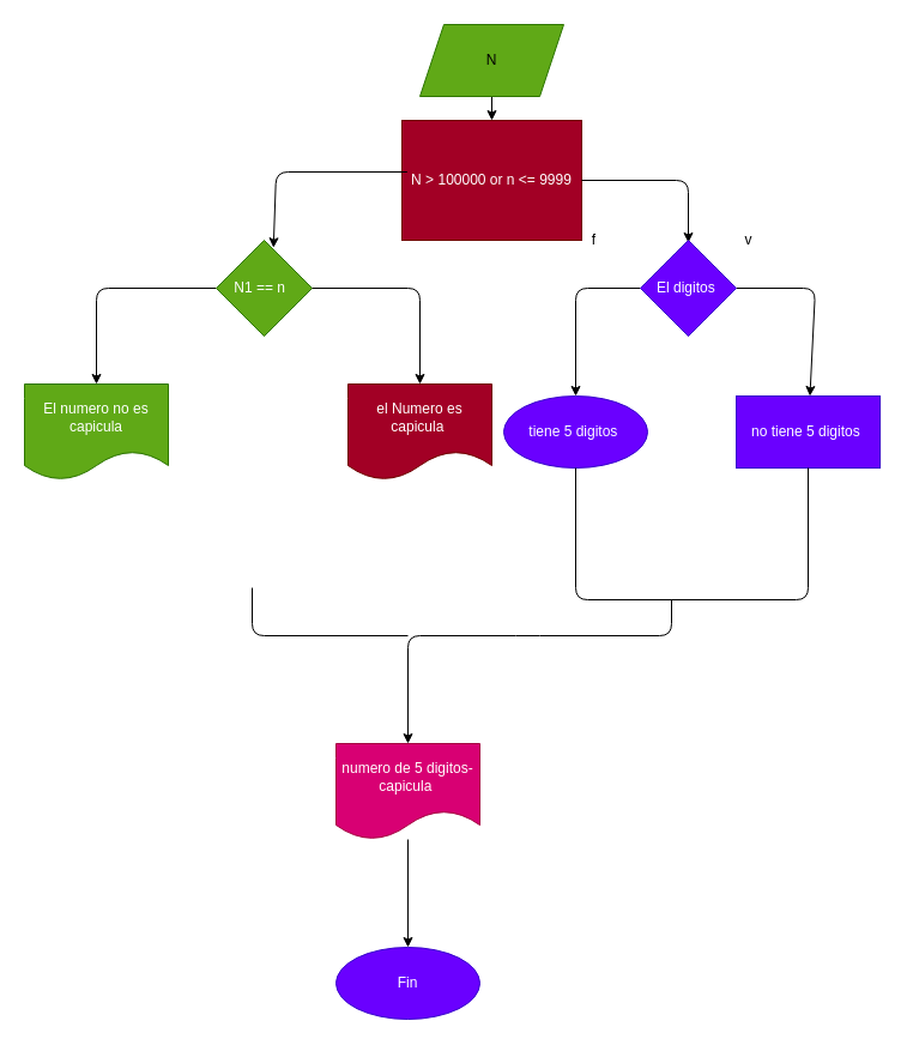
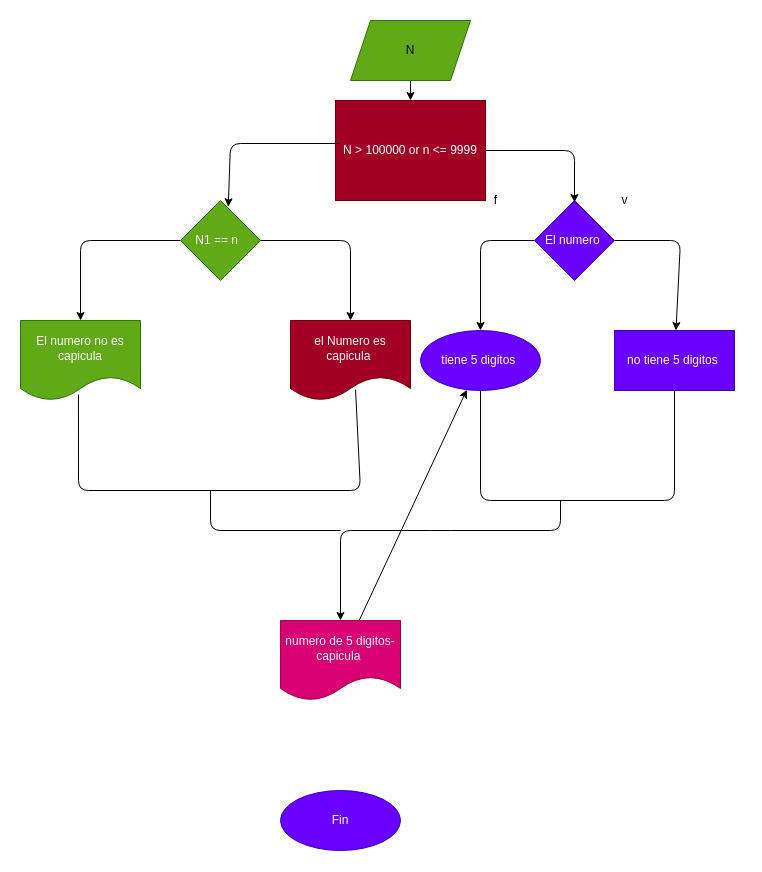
- <mxCell id="11" value="El digitos&amp;nbsp;" style="rhombus;whiteSpace=wrap;html=1;fontColor=#ffffff;fillColor=#6a00ff;strokeColor=#3700CC;" vertex="1" parent="1"><mxGeometry x="534" y="200" width="80" height="80" as="geometry" /></mxCell>
+ <mxCell id="11" value="El numero&amp;nbsp;" style="rhombus;whiteSpace=wrap;html=1;fontColor=#ffffff;fillColor=#6a00ff;strokeColor=#3700CC;" vertex="1" parent="1"><mxGeometry x="534" y="200" width="80" height="80" as="geometry" /></mxCell>
+ <mxCell id="23" value="" style="endArrow=none;html=1;fontColor=#FFFFFF;exitX=0.483;exitY=0.925;exitDx=0;exitDy=0;exitPerimeter=0;entryX=0.542;entryY=0.863;entryDx=0;entryDy=0;entryPerimeter=0;" edge="1" parent="1" source="22" target="21"><mxGeometry width="50" height="50" relative="1" as="geometry"><mxPoint x="290" y="490" as="sourcePoint" /><mxPoint x="360" y="410" as="targetPoint" /><Array as="points"><mxPoint x="78" y="490" /><mxPoint x="360" y="490" /></Array></mxGeometry></mxCell>
- <mxCell id="25" value="" style="edgeStyle=none;html=1;fontColor=#FFFFFF;" edge="1" parent="1" source="26" target="27"><mxGeometry relative="1" as="geometry" /></mxCell>
+ <mxCell id="25" value="" style="edgeStyle=none;html=1;fontColor=#FFFFFF;" edge="1" parent="1" source="26" target="12"><mxGeometry relative="1" as="geometry" /></mxCell>
